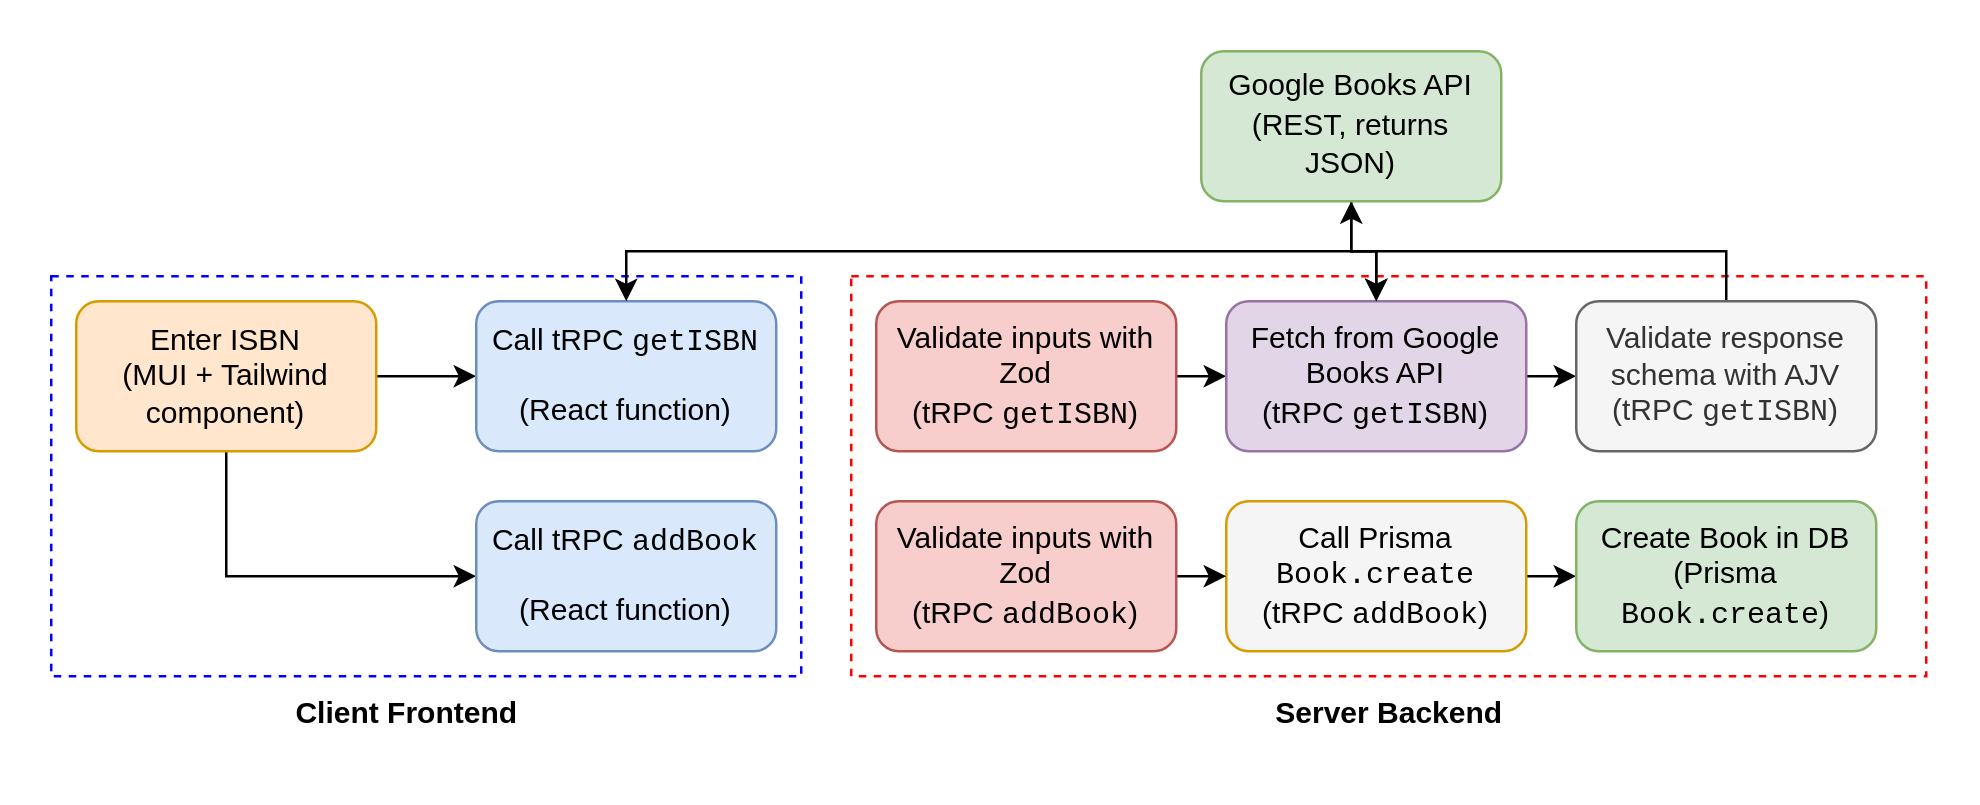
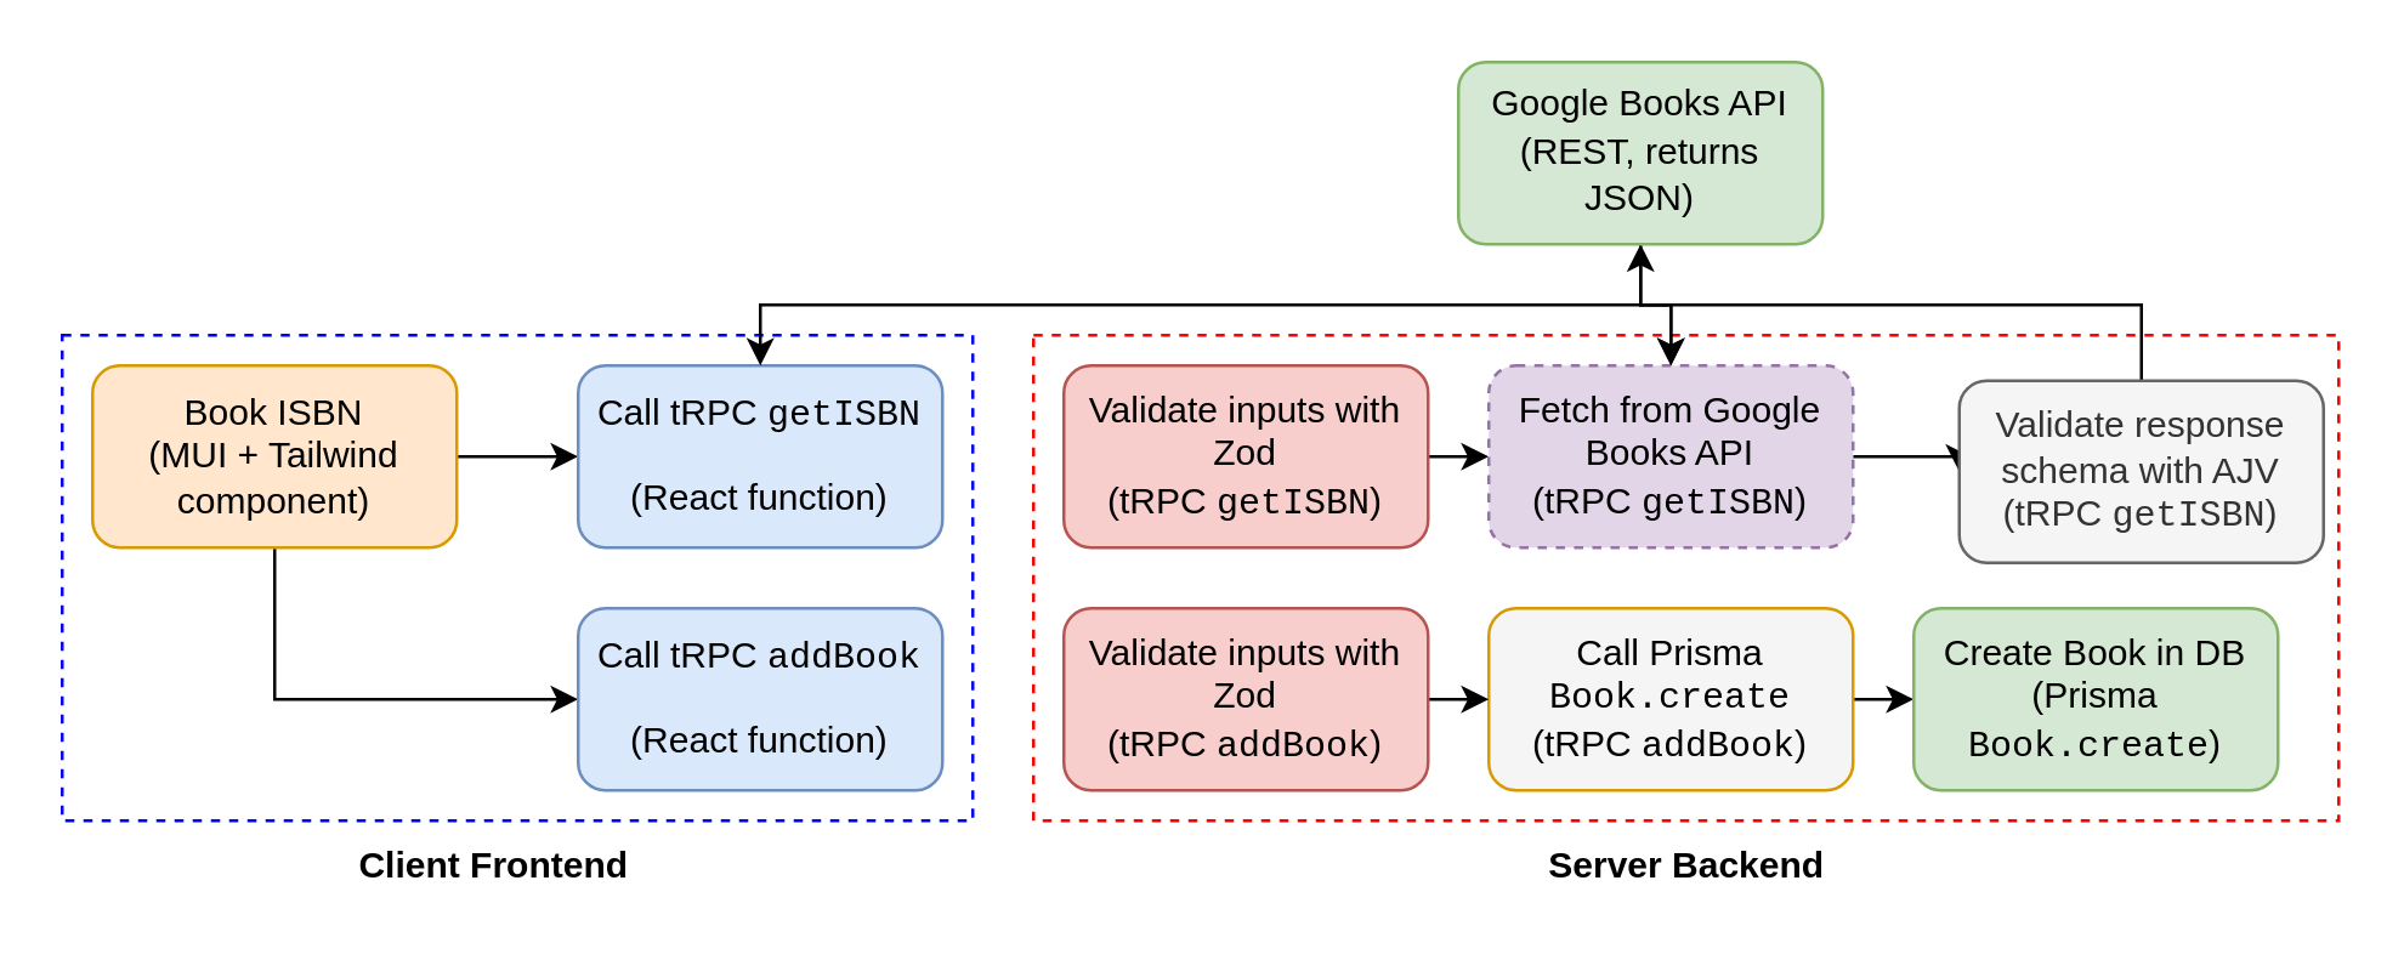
- <mxCell id="6" value="&lt;div&gt;Enter ISBN&lt;/div&gt;&lt;div&gt;(MUI + Tailwind component)&lt;br&gt;&lt;/div&gt;" style="rounded=1;whiteSpace=wrap;html=1;fillColor=#ffe6cc;strokeColor=#d79b00;" vertex="1" parent="1"><mxGeometry x="30" y="120" width="120" height="60" as="geometry" /></mxCell>
+ <mxCell id="6" value="&lt;div&gt;Book ISBN&lt;/div&gt;&lt;div&gt;(MUI + Tailwind component)&lt;br&gt;&lt;/div&gt;" style="rounded=1;whiteSpace=wrap;html=1;fillColor=#ffe6cc;strokeColor=#d79b00;" vertex="1" parent="1"><mxGeometry x="30" y="120" width="120" height="60" as="geometry" /></mxCell>
- <mxCell id="11" value="&lt;div&gt;Fetch from Google Books API&lt;font face=&quot;Courier New&quot;&gt;&lt;font face=&quot;Helvetica&quot;&gt;&lt;br&gt;&lt;/font&gt;&lt;/font&gt;&lt;/div&gt;&lt;div&gt;&lt;font face=&quot;Courier New&quot;&gt;&lt;font face=&quot;Helvetica&quot;&gt;(&lt;/font&gt;&lt;/font&gt;tRPC &lt;font face=&quot;Courier New&quot;&gt;getISBN&lt;font face=&quot;Helvetica&quot;&gt;)&lt;/font&gt;&lt;/font&gt;&lt;/div&gt;" style="rounded=1;whiteSpace=wrap;html=1;fillColor=#e1d5e7;strokeColor=#9673a6;" vertex="1" parent="1"><mxGeometry x="490" y="120" width="120" height="60" as="geometry" /></mxCell>
+ <mxCell id="11" value="&lt;div&gt;Fetch from Google Books API&lt;font face=&quot;Courier New&quot;&gt;&lt;font face=&quot;Helvetica&quot;&gt;&lt;br&gt;&lt;/font&gt;&lt;/font&gt;&lt;/div&gt;&lt;div&gt;&lt;font face=&quot;Courier New&quot;&gt;&lt;font face=&quot;Helvetica&quot;&gt;(&lt;/font&gt;&lt;/font&gt;tRPC &lt;font face=&quot;Courier New&quot;&gt;getISBN&lt;font face=&quot;Helvetica&quot;&gt;)&lt;/font&gt;&lt;/font&gt;&lt;/div&gt;" style="rounded=1;whiteSpace=wrap;html=1;fillColor=#e1d5e7;strokeColor=#9673a6;dashed=1;" vertex="1" parent="1"><mxGeometry x="490" y="120" width="120" height="60" as="geometry" /></mxCell>
- <mxCell id="16" value="&lt;div&gt;Validate response schema with AJV&lt;/div&gt;&lt;div&gt;&lt;div&gt;&lt;font face=&quot;Courier New&quot;&gt;&lt;font face=&quot;Helvetica&quot;&gt;(&lt;/font&gt;&lt;/font&gt;tRPC &lt;font face=&quot;Courier New&quot;&gt;getISBN&lt;font face=&quot;Helvetica&quot;&gt;)&lt;/font&gt;&lt;/font&gt;&lt;/div&gt;&lt;/div&gt;" style="rounded=1;whiteSpace=wrap;html=1;fontFamily=Helvetica;fillColor=#f5f5f5;fontColor=#333333;strokeColor=#666666;" vertex="1" parent="1"><mxGeometry x="630" y="120" width="120" height="60" as="geometry" /></mxCell>
+ <mxCell id="16" value="&lt;div&gt;Validate response schema with AJV&lt;/div&gt;&lt;div&gt;&lt;div&gt;&lt;font face=&quot;Courier New&quot;&gt;&lt;font face=&quot;Helvetica&quot;&gt;(&lt;/font&gt;&lt;/font&gt;tRPC &lt;font face=&quot;Courier New&quot;&gt;getISBN&lt;font face=&quot;Helvetica&quot;&gt;)&lt;/font&gt;&lt;/font&gt;&lt;/div&gt;&lt;/div&gt;" style="rounded=1;whiteSpace=wrap;html=1;fontFamily=Helvetica;fillColor=#f5f5f5;fontColor=#333333;strokeColor=#666666;" vertex="1" parent="1"><mxGeometry x="645" y="125" width="120" height="60" as="geometry" /></mxCell>
